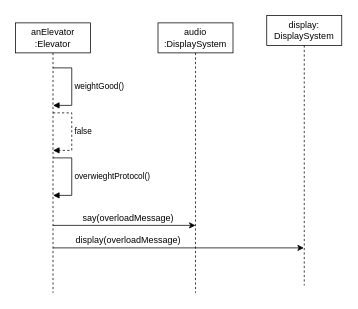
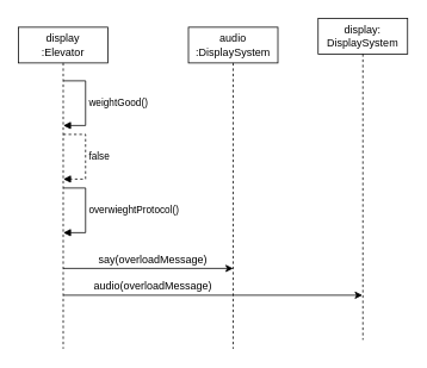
- <mxCell id="2" value="anElevator&lt;br&gt;:Elevator" style="shape=umlLifeline;perimeter=lifelinePerimeter;whiteSpace=wrap;html=1;container=1;collapsible=0;recursiveResize=0;outlineConnect=0;" vertex="1" parent="1"><mxGeometry x="20" y="30" width="100" height="360" as="geometry" /></mxCell>
+ <mxCell id="2" value="display&lt;br&gt;:Elevator" style="shape=umlLifeline;perimeter=lifelinePerimeter;whiteSpace=wrap;html=1;container=1;collapsible=0;recursiveResize=0;outlineConnect=0;" vertex="1" parent="1"><mxGeometry x="20" y="30" width="100" height="360" as="geometry" /></mxCell>
- <mxCell id="8" value="display(overloadMessage)" style="text;html=1;align=center;verticalAlign=middle;resizable=0;points=[];autosize=1;" vertex="1" parent="1"><mxGeometry x="90" y="310" width="160" height="20" as="geometry" /></mxCell>
+ <mxCell id="8" value="audio(overloadMessage)" style="text;html=1;align=center;verticalAlign=middle;resizable=0;points=[];autosize=1;" vertex="1" parent="1"><mxGeometry x="90" y="310" width="160" height="20" as="geometry" /></mxCell>
